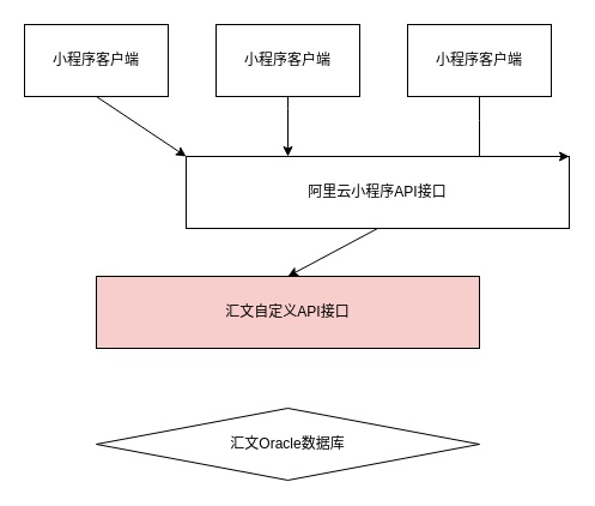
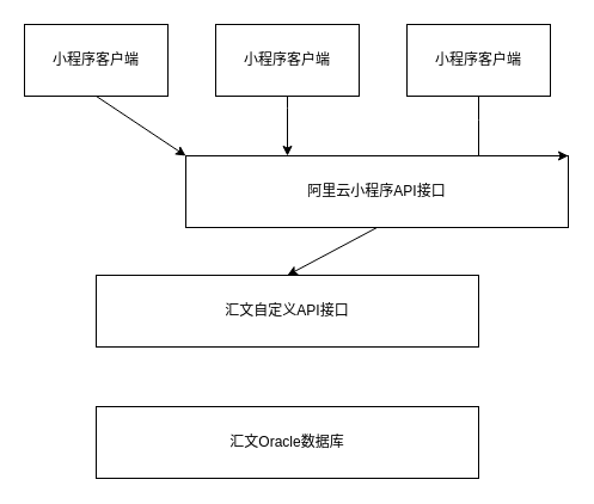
- <mxCell id="9" value="汇文自定义API接口" style="rounded=0;whiteSpace=wrap;html=1;fillColor=#f8cecc;" vertex="1" parent="1"><mxGeometry x="80" y="230" width="320" height="60" as="geometry" /></mxCell>
+ <mxCell id="9" value="汇文自定义API接口" style="rounded=0;whiteSpace=wrap;html=1;" vertex="1" parent="1"><mxGeometry x="80" y="230" width="320" height="60" as="geometry" /></mxCell>
- <mxCell id="11" value="汇文Oracle数据库" style="rhombus;whiteSpace=wrap;html=1;" vertex="1" parent="1"><mxGeometry x="80" y="340" width="320" height="60" as="geometry" /></mxCell>
+ <mxCell id="11" value="汇文Oracle数据库" style="rounded=0;whiteSpace=wrap;html=1;" vertex="1" parent="1"><mxGeometry x="80" y="340" width="320" height="60" as="geometry" /></mxCell>
